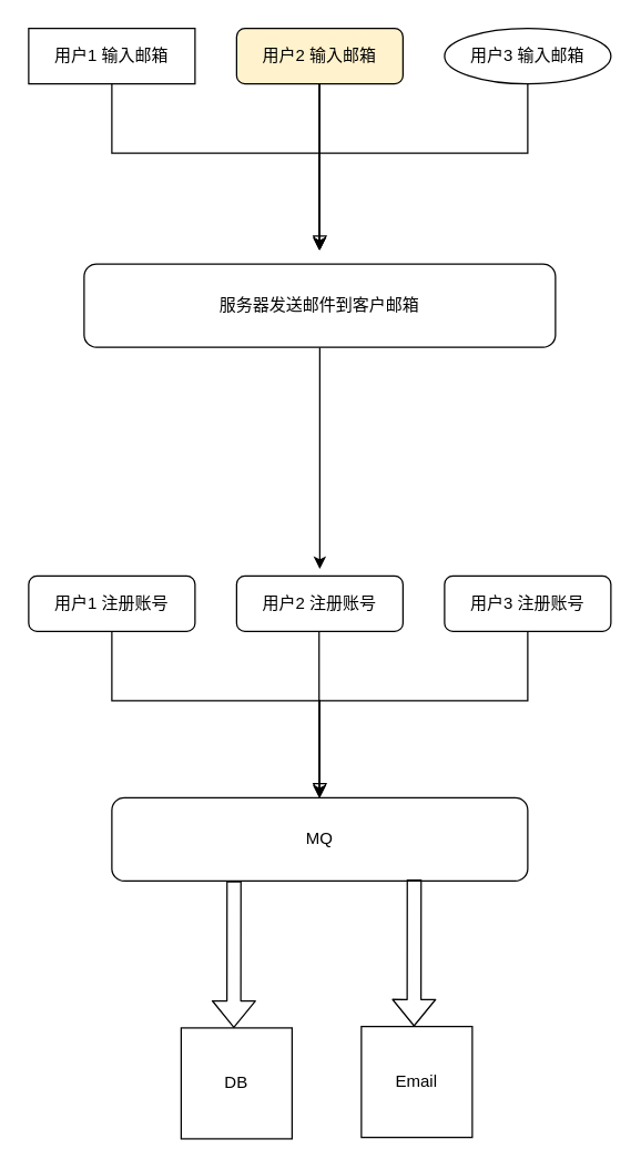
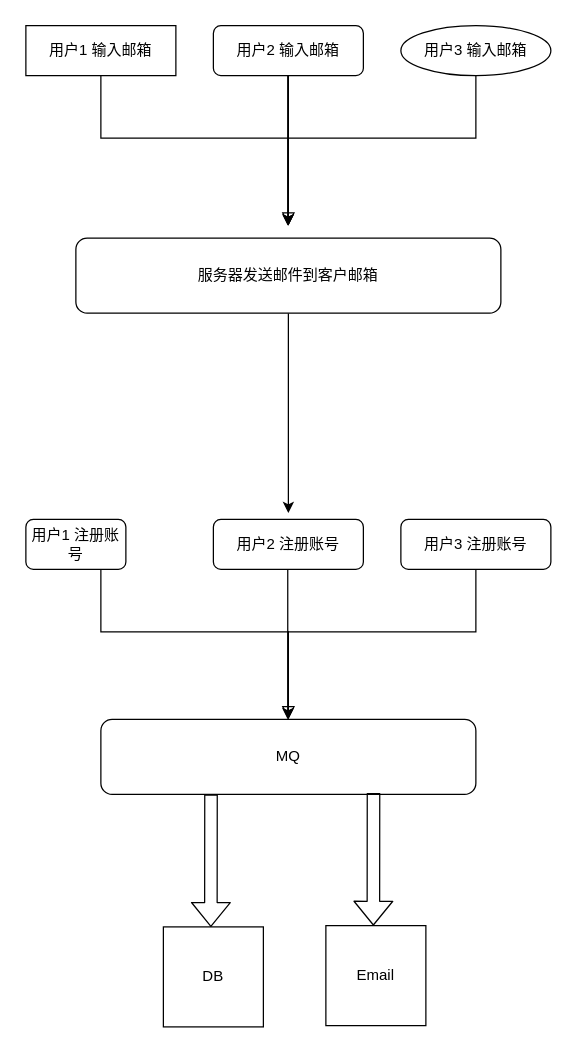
- <mxCell id="6" value="用户2 输入邮箱" style="rounded=1;whiteSpace=wrap;html=1;fontSize=12;glass=0;strokeWidth=1;shadow=0;fillColor=#fff2cc;" vertex="1" parent="1"><mxGeometry x="170" y="20" width="120" height="40" as="geometry" /></mxCell>
+ <mxCell id="6" value="用户2 输入邮箱" style="rounded=1;whiteSpace=wrap;html=1;fontSize=12;glass=0;strokeWidth=1;shadow=0;" vertex="1" parent="1"><mxGeometry x="170" y="20" width="120" height="40" as="geometry" /></mxCell>
- <mxCell id="13" value="用户1 注册账号" style="rounded=1;whiteSpace=wrap;html=1;fontSize=12;glass=0;strokeWidth=1;shadow=0;" vertex="1" parent="1"><mxGeometry x="20" y="415" width="120" height="40" as="geometry" /></mxCell>
+ <mxCell id="13" value="用户1 注册账号" style="rounded=1;whiteSpace=wrap;html=1;fontSize=12;glass=0;strokeWidth=1;shadow=0;" vertex="1" parent="1"><mxGeometry x="20" y="415" width="80" height="40" as="geometry" /></mxCell>
